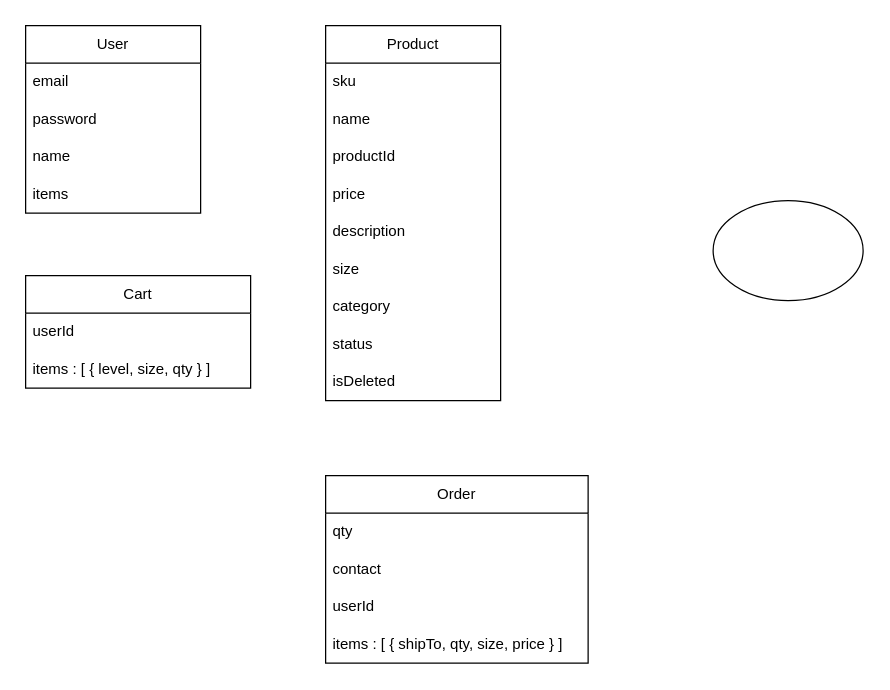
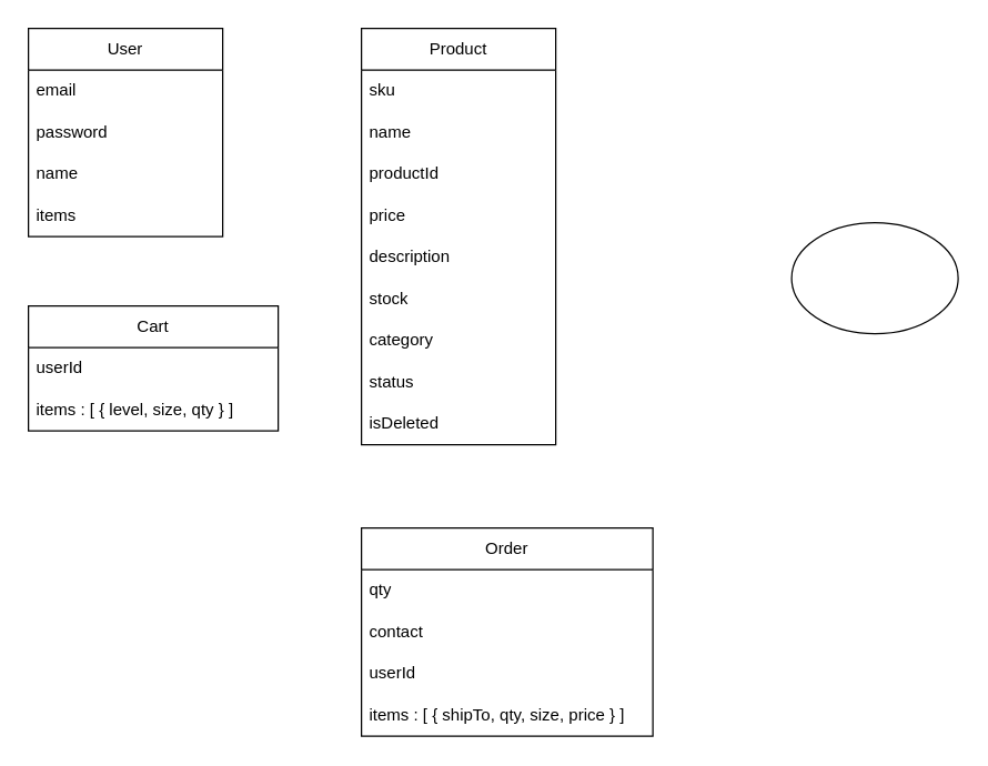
- <mxCell id="13" value="size" style="text;strokeColor=none;fillColor=none;align=left;verticalAlign=middle;spacingLeft=4;spacingRight=4;overflow=hidden;points=[[0,0.5],[1,0.5]];portConstraint=eastwest;rotatable=0;whiteSpace=wrap;html=1;" parent="7" vertex="1"><mxGeometry y="180" width="140" height="30" as="geometry" /></mxCell>
+ <mxCell id="13" value="stock" style="text;strokeColor=none;fillColor=none;align=left;verticalAlign=middle;spacingLeft=4;spacingRight=4;overflow=hidden;points=[[0,0.5],[1,0.5]];portConstraint=eastwest;rotatable=0;whiteSpace=wrap;html=1;" parent="7" vertex="1"><mxGeometry y="180" width="140" height="30" as="geometry" /></mxCell>
